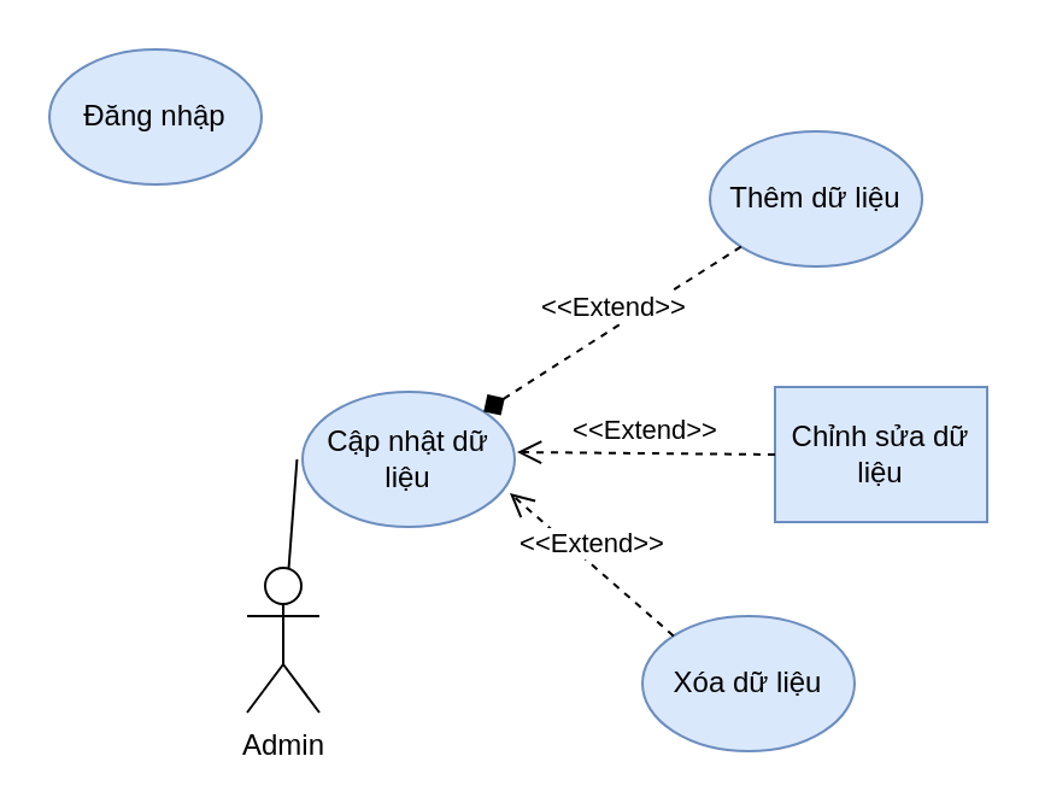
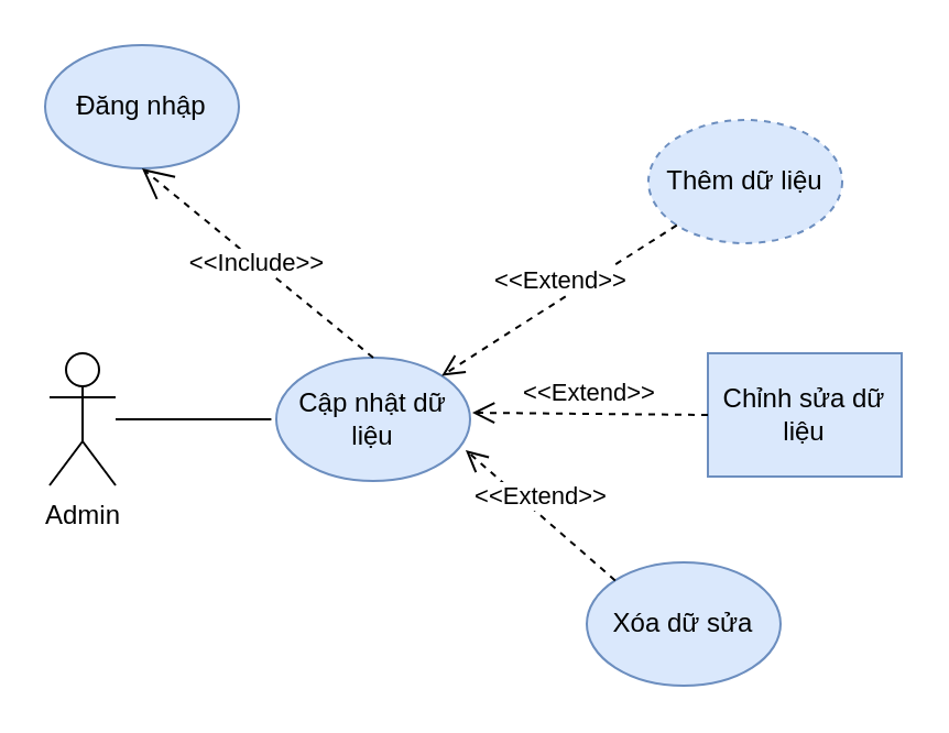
- <mxCell id="6" value="Thêm dữ liệu" style="ellipse;whiteSpace=wrap;html=1;fillColor=#dae8fc;strokeColor=#6c8ebf;" parent="1" vertex="1"><mxGeometry x="294" y="54" width="88" height="56" as="geometry" /></mxCell>
+ <mxCell id="6" value="Thêm dữ liệu" style="ellipse;whiteSpace=wrap;html=1;fillColor=#dae8fc;strokeColor=#6c8ebf;dashed=1;" parent="1" vertex="1"><mxGeometry x="294" y="54" width="88" height="56" as="geometry" /></mxCell>
+ <mxCell id="8" value="&amp;lt;&amp;lt;Include&amp;gt;&amp;gt;" style="endArrow=open;endSize=12;dashed=1;html=1;entryX=0.5;entryY=1;entryDx=0;entryDy=0;exitX=0.5;exitY=0;exitDx=0;exitDy=0;" parent="1" source="3" target="4" edge="1"><mxGeometry width="160" relative="1" as="geometry"><mxPoint x="190" y="140" as="sourcePoint" /><mxPoint x="350" y="140" as="targetPoint" /></mxGeometry></mxCell>
- <mxCell id="7" value="&amp;lt;&amp;lt;Extend&amp;gt;&amp;gt;" style="html=1;verticalAlign=bottom;endArrow=diamond;dashed=1;endSize=8;exitX=0;exitY=1;exitDx=0;exitDy=0;entryX=1;entryY=0;entryDx=0;entryDy=0;" parent="1" source="6" target="3" edge="1"><mxGeometry relative="1" as="geometry"><mxPoint x="247" y="121" as="sourcePoint" /><mxPoint x="167" y="121" as="targetPoint" /></mxGeometry></mxCell>
+ <mxCell id="7" value="&amp;lt;&amp;lt;Extend&amp;gt;&amp;gt;" style="html=1;verticalAlign=bottom;endArrow=open;dashed=1;endSize=8;exitX=0;exitY=1;exitDx=0;exitDy=0;entryX=1;entryY=0;entryDx=0;entryDy=0;" parent="1" source="6" target="3" edge="1"><mxGeometry relative="1" as="geometry"><mxPoint x="247" y="121" as="sourcePoint" /><mxPoint x="167" y="121" as="targetPoint" /></mxGeometry></mxCell>
- <mxCell id="2" value="Admin&lt;br&gt;&lt;br&gt;" style="shape=umlActor;verticalLabelPosition=bottom;labelBackgroundColor=#ffffff;verticalAlign=top;html=1;outlineConnect=0;" parent="1" vertex="1"><mxGeometry x="102" y="235" width="30" height="60" as="geometry" /></mxCell>
+ <mxCell id="2" value="Admin&lt;br&gt;&lt;br&gt;" style="shape=umlActor;verticalLabelPosition=bottom;labelBackgroundColor=#ffffff;verticalAlign=top;html=1;outlineConnect=0;" parent="1" vertex="1"><mxGeometry x="22" y="160" width="30" height="60" as="geometry" /></mxCell>
- <mxCell id="11" value="Xóa dữ liệu" style="ellipse;whiteSpace=wrap;html=1;fillColor=#dae8fc;strokeColor=#6c8ebf;" parent="1" vertex="1"><mxGeometry x="266" y="255" width="88" height="56" as="geometry" /></mxCell>
+ <mxCell id="11" value="Xóa dữ sửa" style="ellipse;whiteSpace=wrap;html=1;fillColor=#dae8fc;strokeColor=#6c8ebf;" parent="1" vertex="1"><mxGeometry x="266" y="255" width="88" height="56" as="geometry" /></mxCell>
